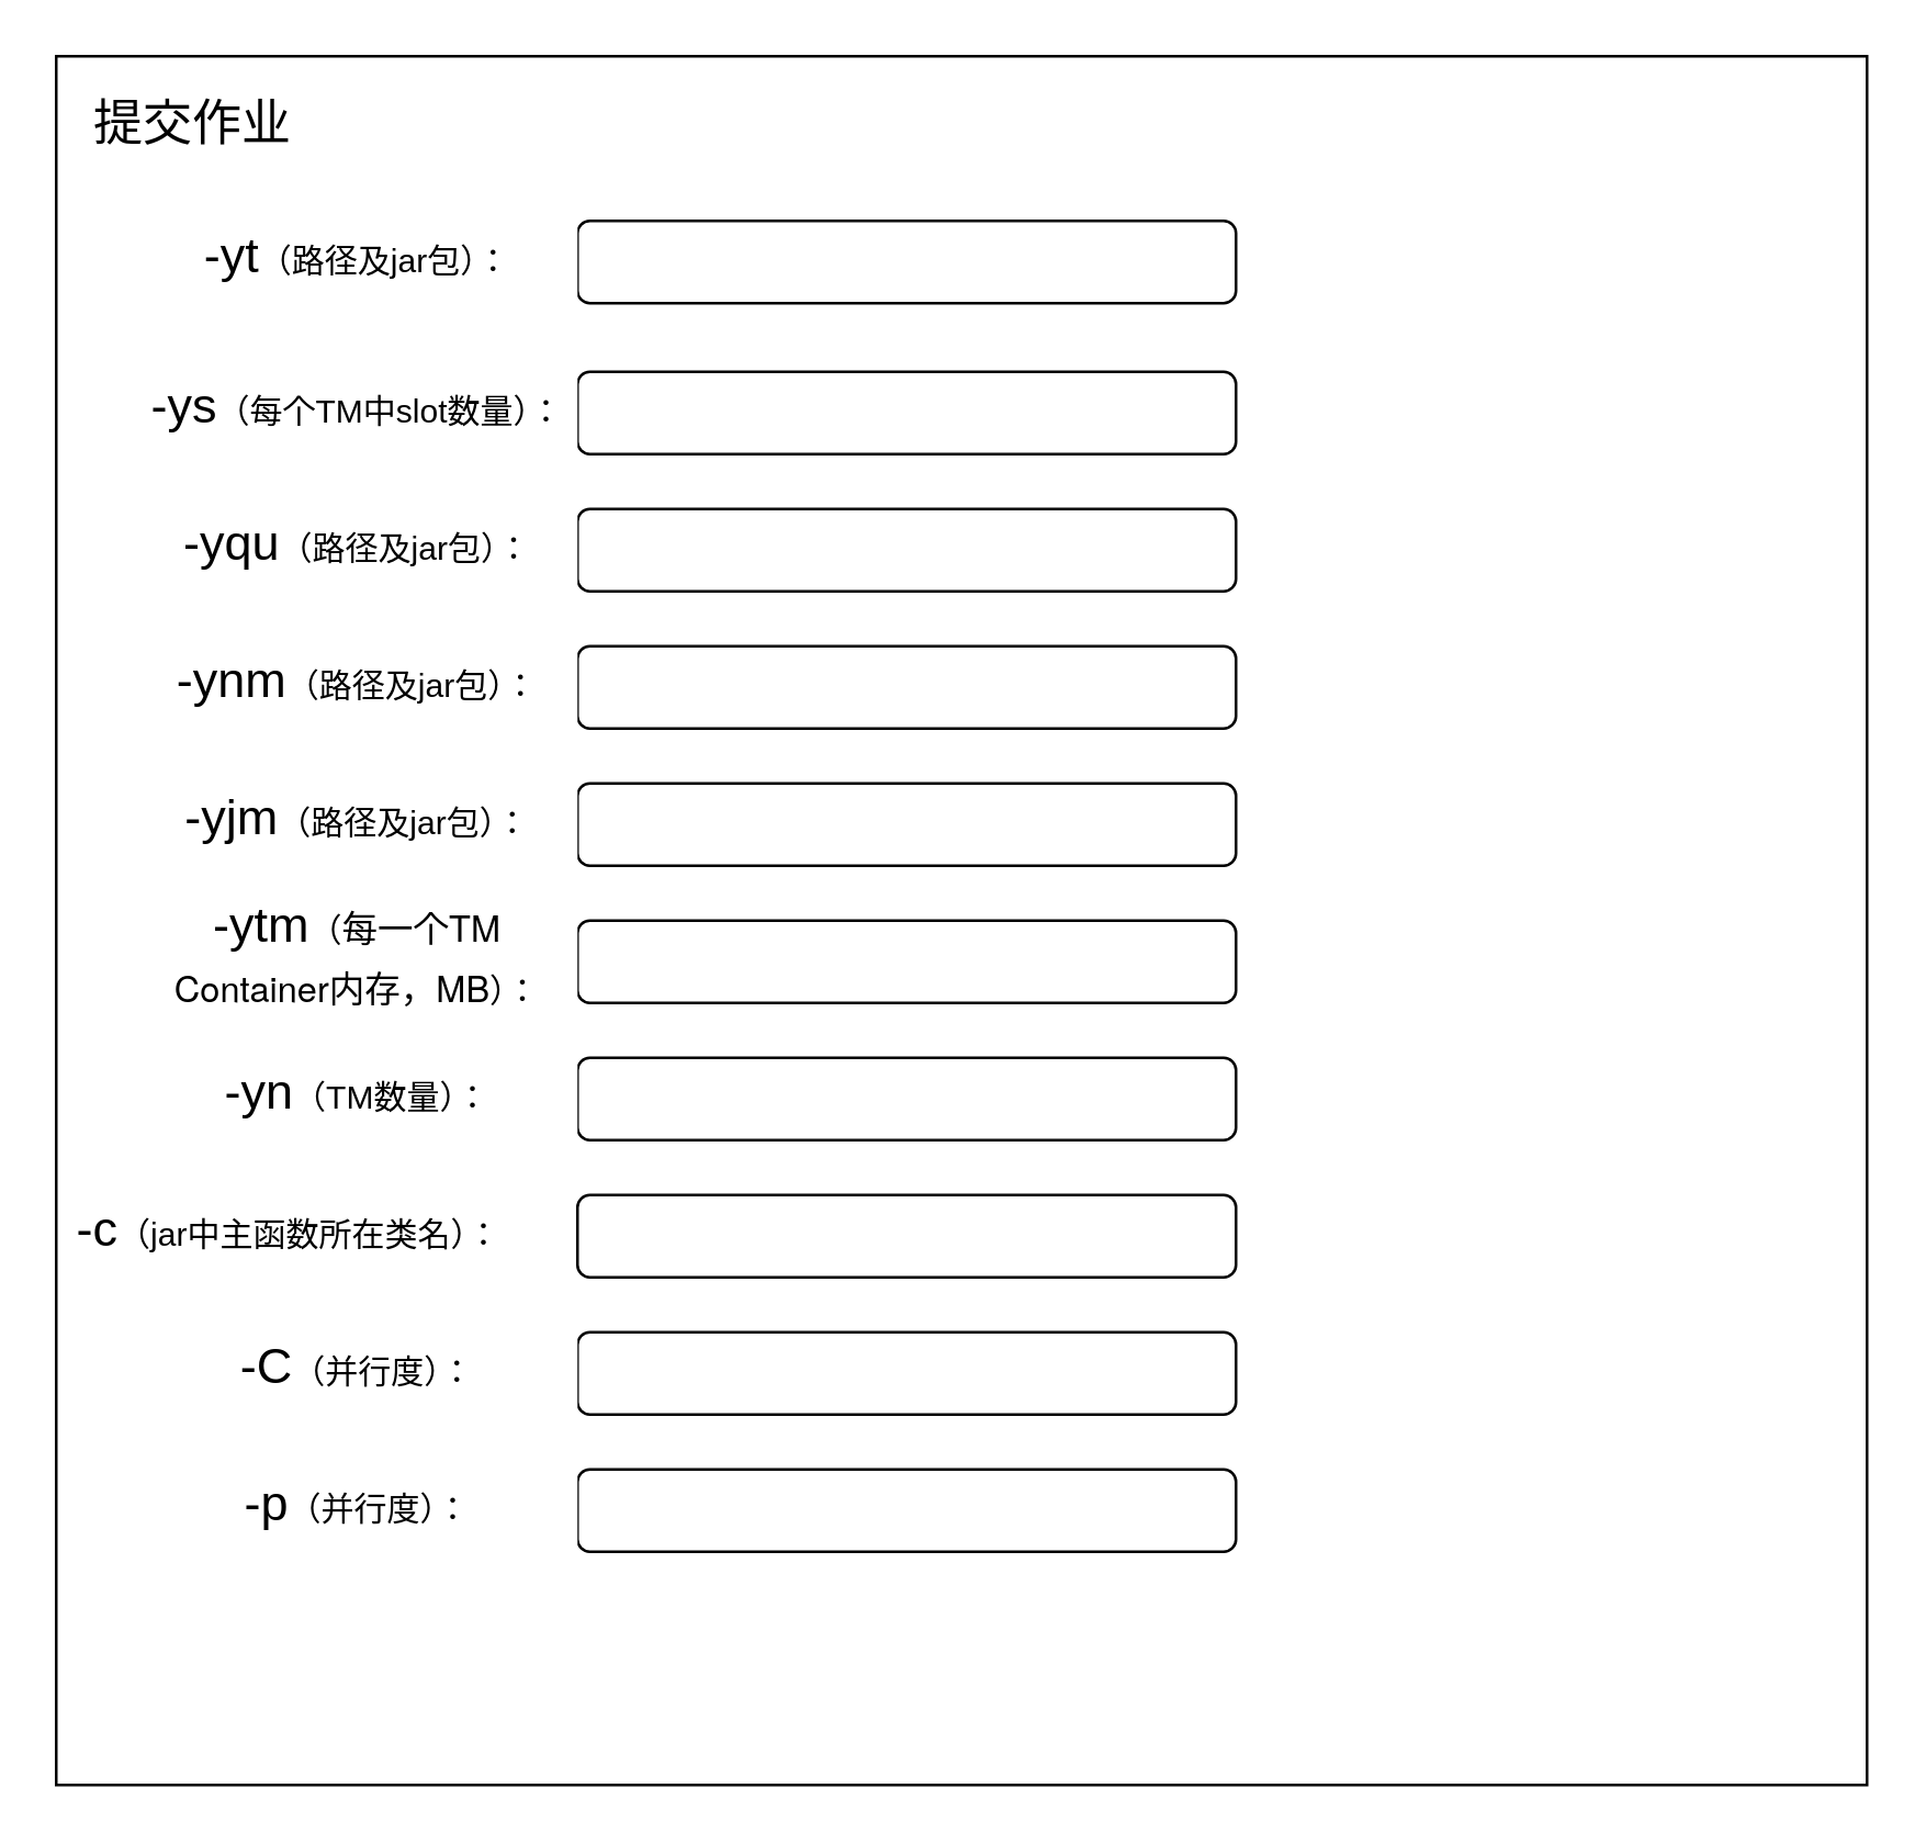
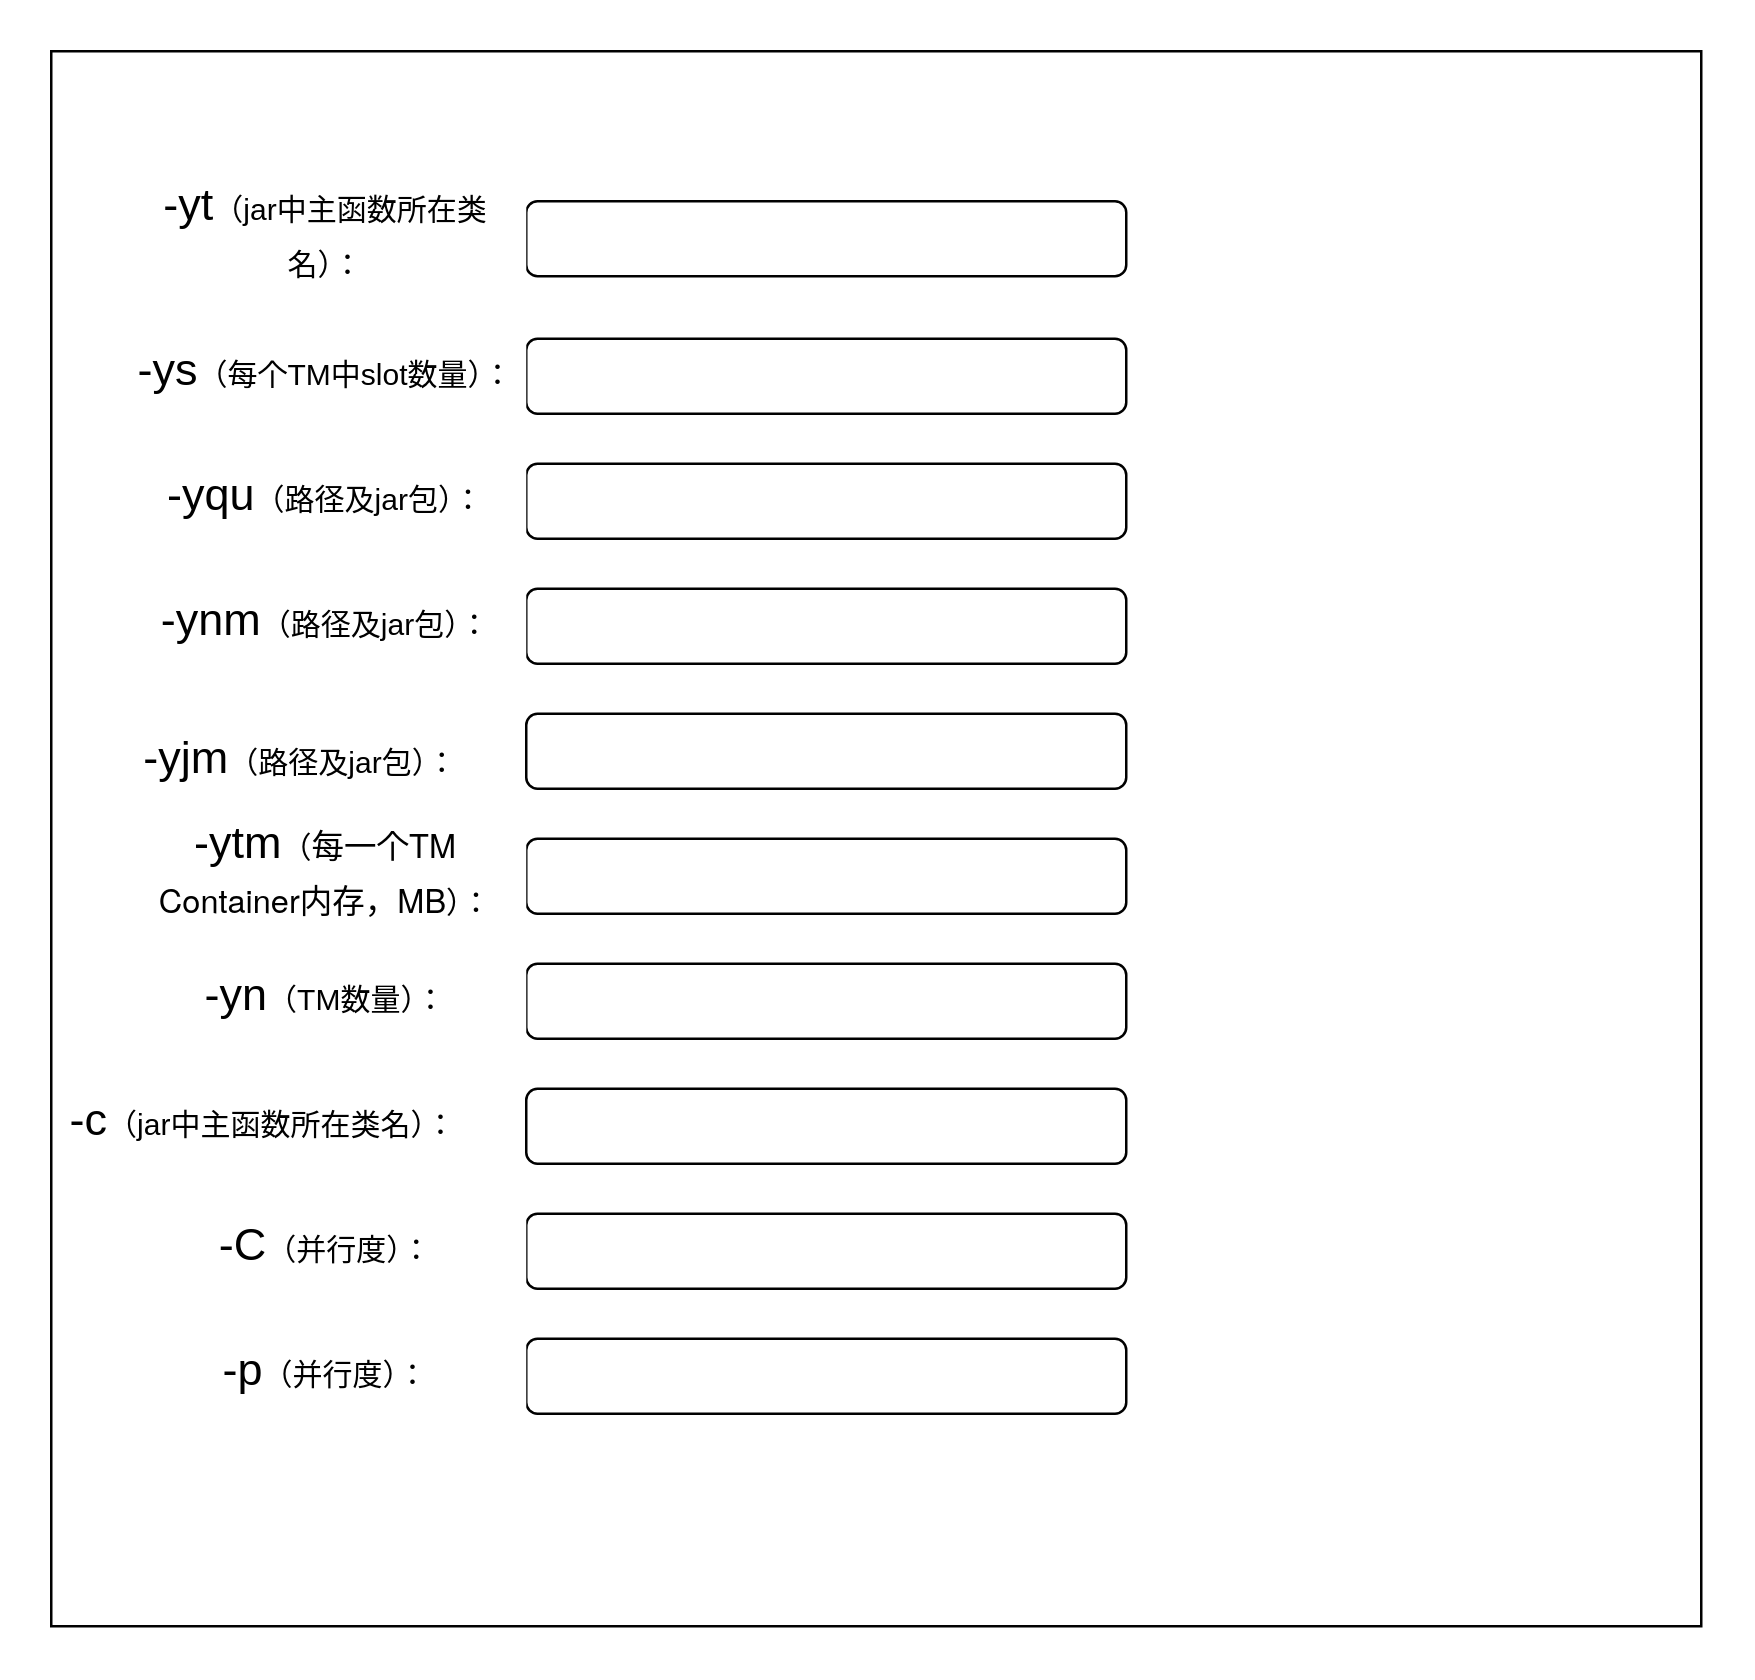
- <mxCell id="3" value="&lt;font style=&quot;font-size: 18px&quot;&gt;提交作业&lt;/font&gt;" style="rounded=0;whiteSpace=wrap;html=1;strokeColor=none;" vertex="1" parent="1"><mxGeometry x="30" y="30" width="80" height="30" as="geometry" /></mxCell>
- <mxCell id="5" value="-yt&lt;font style=&quot;font-size: 12px&quot;&gt;（路径及jar包）：&lt;/font&gt;" style="rounded=0;whiteSpace=wrap;html=1;fontSize=18;strokeColor=none;" vertex="1" parent="1"><mxGeometry x="50" y="75" width="160" height="35" as="geometry" /></mxCell>
+ <mxCell id="5" value="-yt&lt;font style=&quot;font-size: 12px&quot;&gt;（jar中主函数所在类名）：&lt;/font&gt;" style="rounded=0;whiteSpace=wrap;html=1;fontSize=18;strokeColor=none;" vertex="1" parent="1"><mxGeometry x="50" y="75" width="160" height="35" as="geometry" /></mxCell>
- <mxCell id="13" value="-yjm&lt;font style=&quot;font-size: 12px&quot;&gt;（路径及jar包）：&lt;/font&gt;" style="rounded=0;whiteSpace=wrap;html=1;fontSize=18;strokeColor=none;" vertex="1" parent="1"><mxGeometry x="50" y="280" width="160" height="35" as="geometry" /></mxCell>
+ <mxCell id="13" value="-yjm&lt;font style=&quot;font-size: 12px&quot;&gt;（路径及jar包）：&lt;/font&gt;" style="rounded=0;whiteSpace=wrap;html=1;fontSize=18;strokeColor=none;" vertex="1" parent="1"><mxGeometry x="40" y="285" width="160" height="35" as="geometry" /></mxCell>
